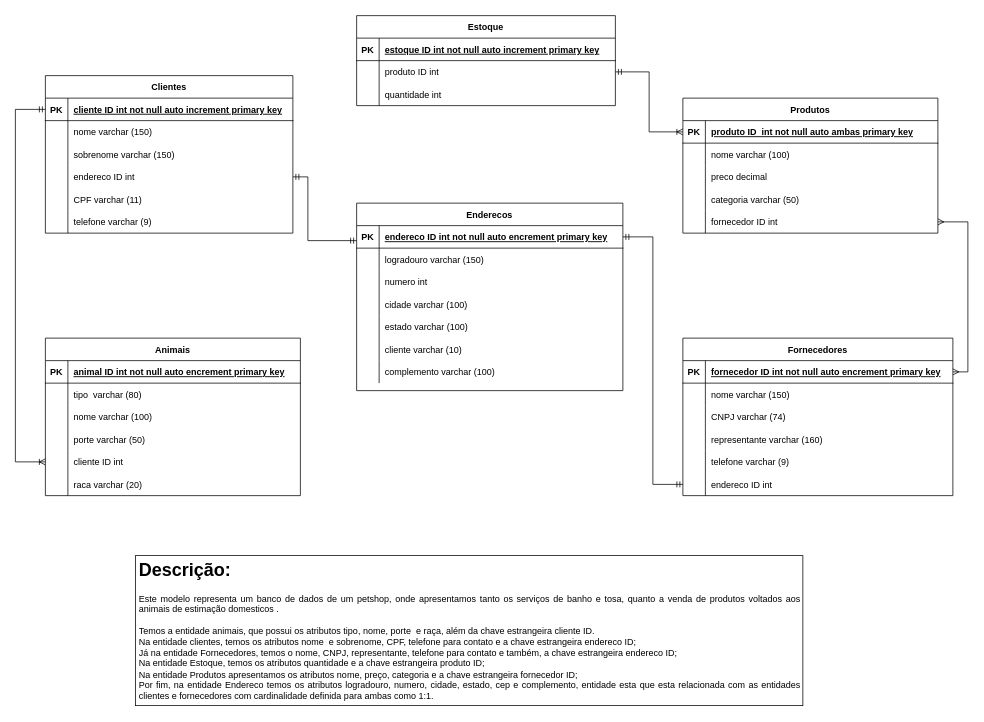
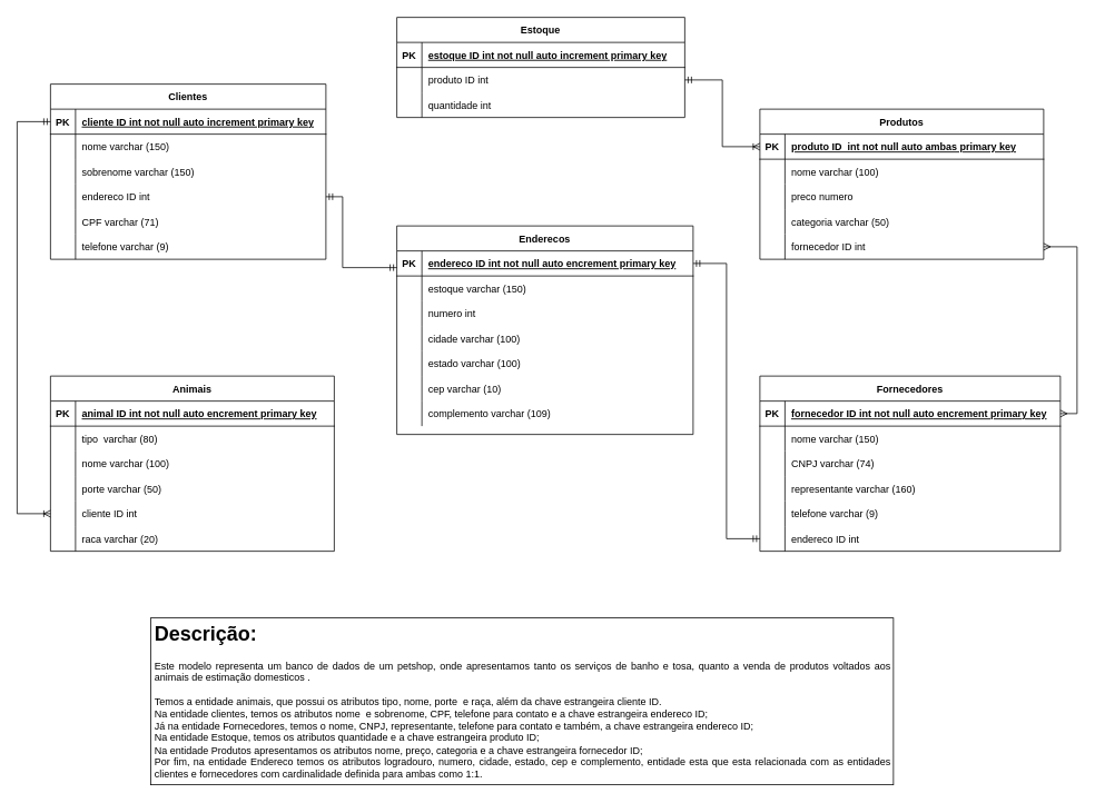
- <mxCell id="49" value="preco decimal " style="shape=partialRectangle;connectable=0;fillColor=none;top=0;left=0;bottom=0;right=0;align=left;spacingLeft=6;overflow=hidden;" parent="47" vertex="1"><mxGeometry x="30" width="310" height="30" as="geometry"><mxRectangle width="310" height="30" as="alternateBounds" /></mxGeometry></mxCell>
+ <mxCell id="49" value="preco numero " style="shape=partialRectangle;connectable=0;fillColor=none;top=0;left=0;bottom=0;right=0;align=left;spacingLeft=6;overflow=hidden;" parent="47" vertex="1"><mxGeometry x="30" width="310" height="30" as="geometry"><mxRectangle width="310" height="30" as="alternateBounds" /></mxGeometry></mxCell>
- <mxCell id="36" value="CPF varchar (11)" style="shape=partialRectangle;connectable=0;fillColor=none;top=0;left=0;bottom=0;right=0;align=left;spacingLeft=6;overflow=hidden;" parent="34" vertex="1"><mxGeometry x="30" width="300" height="30" as="geometry"><mxRectangle width="300" height="30" as="alternateBounds" /></mxGeometry></mxCell>
+ <mxCell id="36" value="CPF varchar (71)" style="shape=partialRectangle;connectable=0;fillColor=none;top=0;left=0;bottom=0;right=0;align=left;spacingLeft=6;overflow=hidden;" parent="34" vertex="1"><mxGeometry x="30" width="300" height="30" as="geometry"><mxRectangle width="300" height="30" as="alternateBounds" /></mxGeometry></mxCell>
- <mxCell id="63" value="logradouro varchar (150)" style="shape=partialRectangle;connectable=0;fillColor=none;top=0;left=0;bottom=0;right=0;align=left;spacingLeft=6;overflow=hidden;" parent="61" vertex="1"><mxGeometry x="30" width="325" height="30" as="geometry"><mxRectangle width="325" height="30" as="alternateBounds" /></mxGeometry></mxCell>
+ <mxCell id="63" value="estoque varchar (150)" style="shape=partialRectangle;connectable=0;fillColor=none;top=0;left=0;bottom=0;right=0;align=left;spacingLeft=6;overflow=hidden;" parent="61" vertex="1"><mxGeometry x="30" width="325" height="30" as="geometry"><mxRectangle width="325" height="30" as="alternateBounds" /></mxGeometry></mxCell>
- <mxCell id="75" value="cliente varchar (10)" style="shape=partialRectangle;connectable=0;fillColor=none;top=0;left=0;bottom=0;right=0;align=left;spacingLeft=6;overflow=hidden;" parent="73" vertex="1"><mxGeometry x="30" width="325" height="30" as="geometry"><mxRectangle width="325" height="30" as="alternateBounds" /></mxGeometry></mxCell>
+ <mxCell id="75" value="cep varchar (10)" style="shape=partialRectangle;connectable=0;fillColor=none;top=0;left=0;bottom=0;right=0;align=left;spacingLeft=6;overflow=hidden;" parent="73" vertex="1"><mxGeometry x="30" width="325" height="30" as="geometry"><mxRectangle width="325" height="30" as="alternateBounds" /></mxGeometry></mxCell>
- <mxCell id="78" value="complemento varchar (100)" style="shape=partialRectangle;connectable=0;fillColor=none;top=0;left=0;bottom=0;right=0;align=left;spacingLeft=6;overflow=hidden;" parent="76" vertex="1"><mxGeometry x="30" width="325" height="30" as="geometry"><mxRectangle width="325" height="30" as="alternateBounds" /></mxGeometry></mxCell>
+ <mxCell id="78" value="complemento varchar (109)" style="shape=partialRectangle;connectable=0;fillColor=none;top=0;left=0;bottom=0;right=0;align=left;spacingLeft=6;overflow=hidden;" parent="76" vertex="1"><mxGeometry x="30" width="325" height="30" as="geometry"><mxRectangle width="325" height="30" as="alternateBounds" /></mxGeometry></mxCell>
